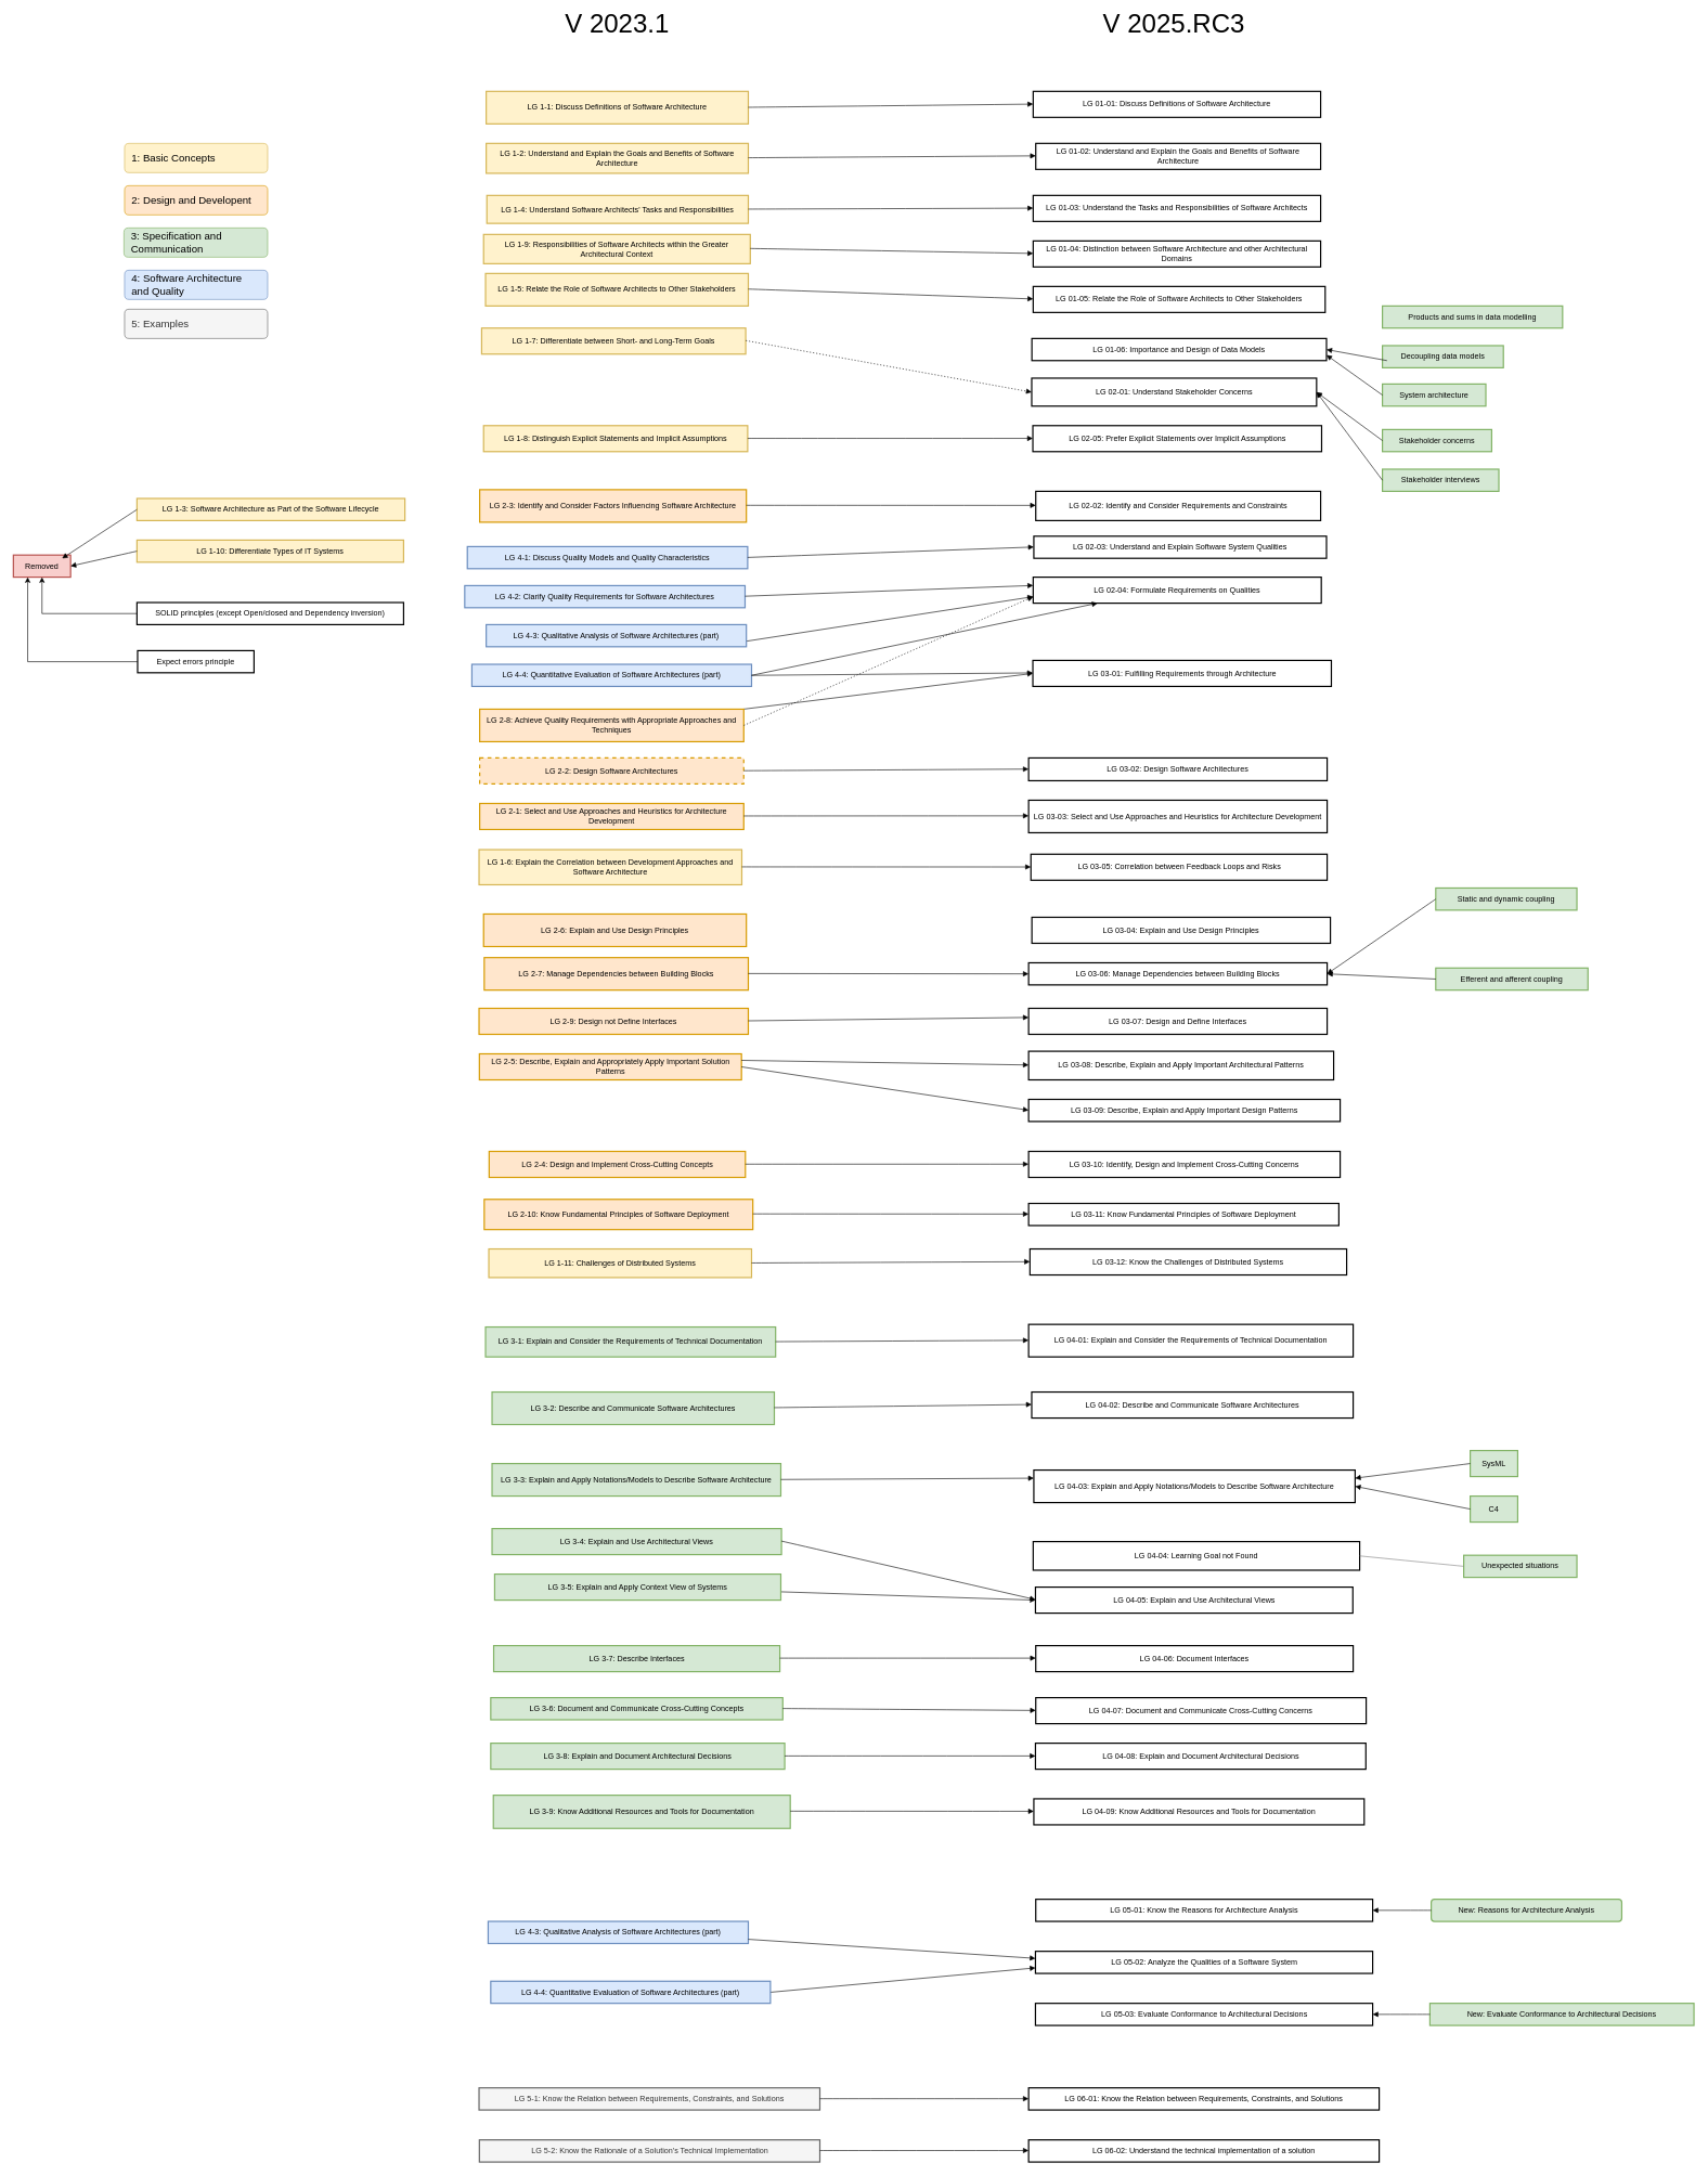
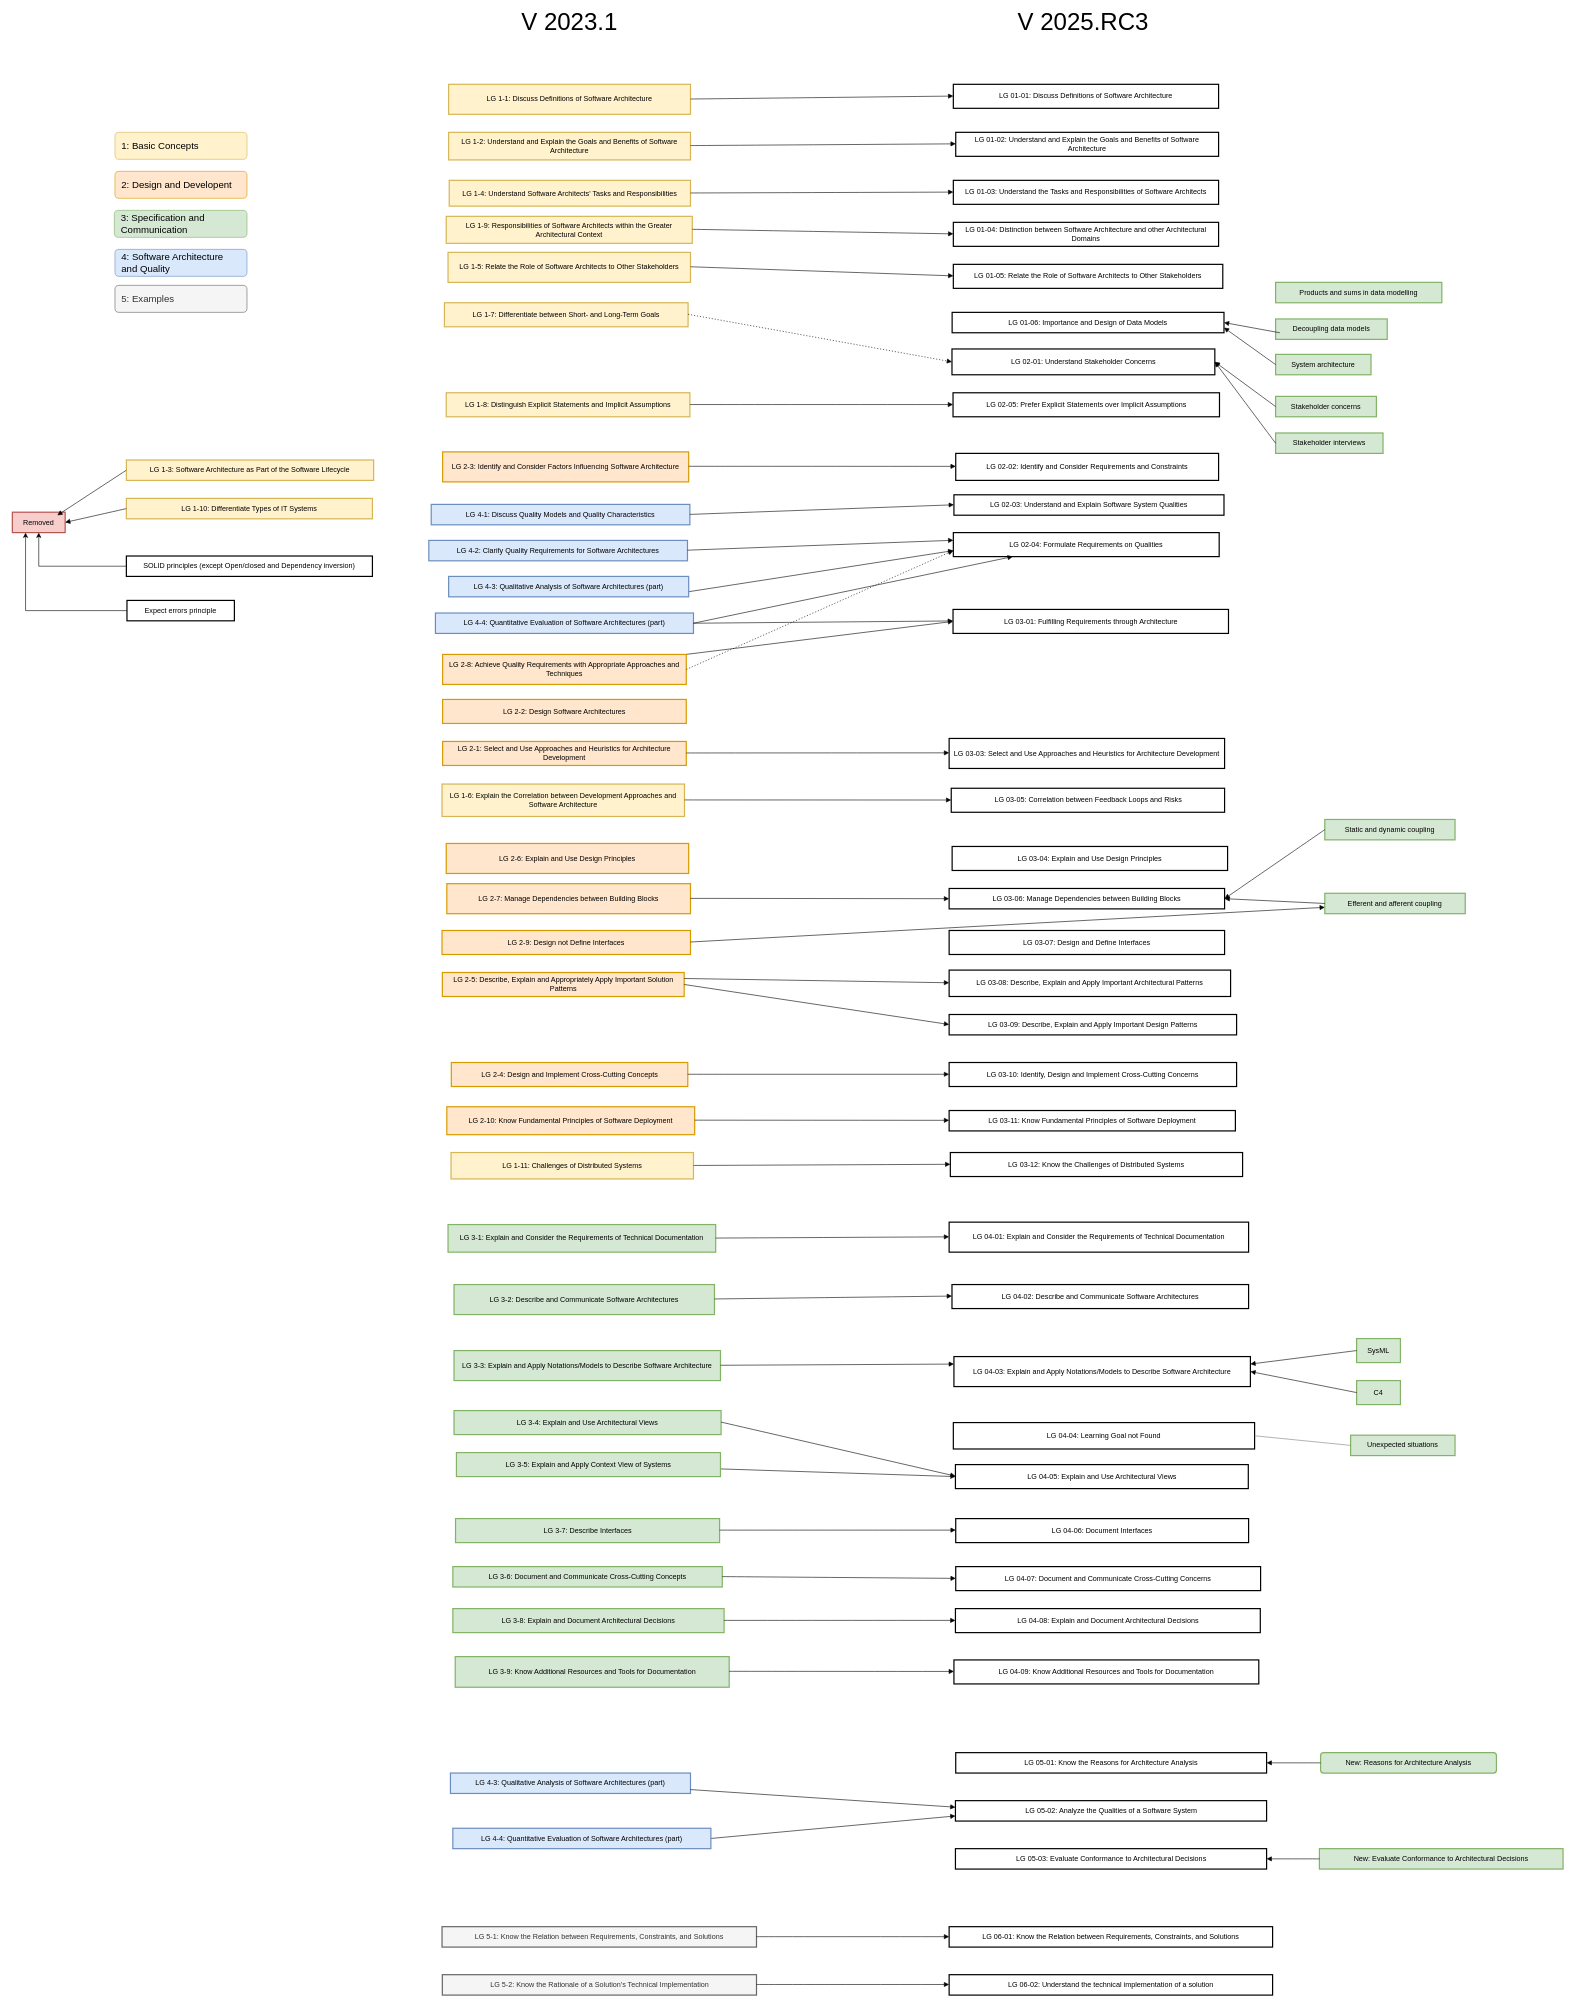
- <mxCell id="101" value="" style="curved=1;startArrow=none;endArrow=block;exitX=1;exitY=0.49;entryX=0;entryY=0.49;rounded=0;" parent="1" source="12" target="46" edge="1"><mxGeometry relative="1" as="geometry"><Array as="points" /></mxGeometry></mxCell>
- <mxCell id="46" value="LG 03-02: Design Software Architectures" style="whiteSpace=wrap;strokeWidth=2;" parent="1" vertex="1"><mxGeometry x="1581" y="1165" width="459" height="35" as="geometry" /></mxCell>
- <mxCell id="12" value="LG 2-2: Design Software Architectures" style="whiteSpace=wrap;strokeWidth=2;fillColor=#ffe6cc;strokeColor=#d79b00;dashed=1;" parent="1" vertex="1"><mxGeometry x="737" y="1165" width="406" height="40" as="geometry" /></mxCell>
+ <mxCell id="12" value="LG 2-2: Design Software Architectures" style="whiteSpace=wrap;strokeWidth=2;fillColor=#ffe6cc;strokeColor=#d79b00;" parent="1" vertex="1"><mxGeometry x="737" y="1165" width="406" height="40" as="geometry" /></mxCell>
- <mxCell id="107" value="" style="startArrow=none;endArrow=block;exitX=1;exitY=0.48;entryX=0;entryY=0.35;rounded=0;" parent="1" source="18" target="51" edge="1"><mxGeometry relative="1" as="geometry" /></mxCell>
+ <mxCell id="107" value="" style="startArrow=none;endArrow=block;exitX=1;exitY=0.48;rounded=0;" parent="1" source="18" target="75" edge="1"><mxGeometry relative="1" as="geometry" /></mxCell>
